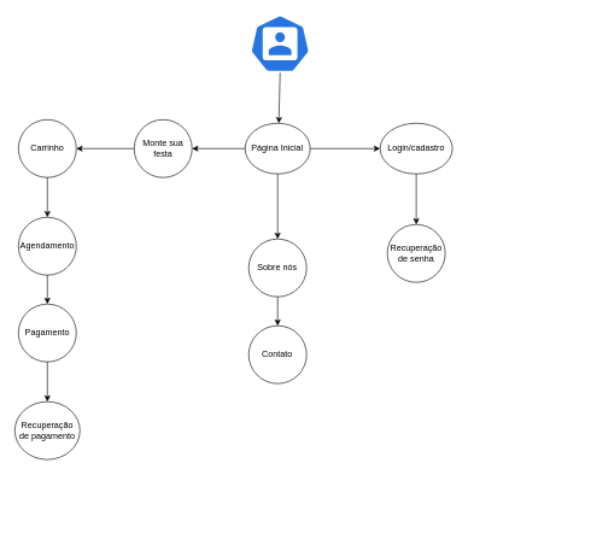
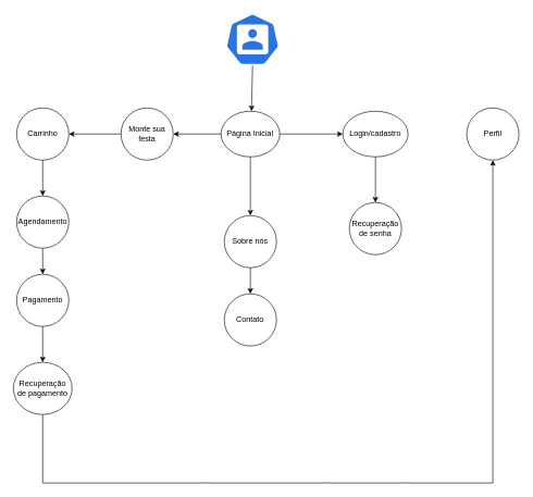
+ <mxCell id="9" value="Perfil" style="ellipse;whiteSpace=wrap;html=1;" vertex="1" parent="1"><mxGeometry x="715" y="165" width="80" height="80" as="geometry" /></mxCell>
+ <mxCell id="20" value="" style="endArrow=classic;html=1;rounded=0;exitX=0.5;exitY=1;exitDx=0;exitDy=0;entryX=0.5;entryY=1;entryDx=0;entryDy=0;" edge="1" parent="1" source="16" target="9"><mxGeometry width="50" height="50" relative="1" as="geometry"><mxPoint x="375" y="440" as="sourcePoint" /><mxPoint x="425" y="390" as="targetPoint" /><Array as="points"><mxPoint x="65" y="740" /><mxPoint x="315" y="740" /><mxPoint x="505" y="740" /><mxPoint x="625" y="740" /><mxPoint x="755" y="740" /></Array></mxGeometry></mxCell>
